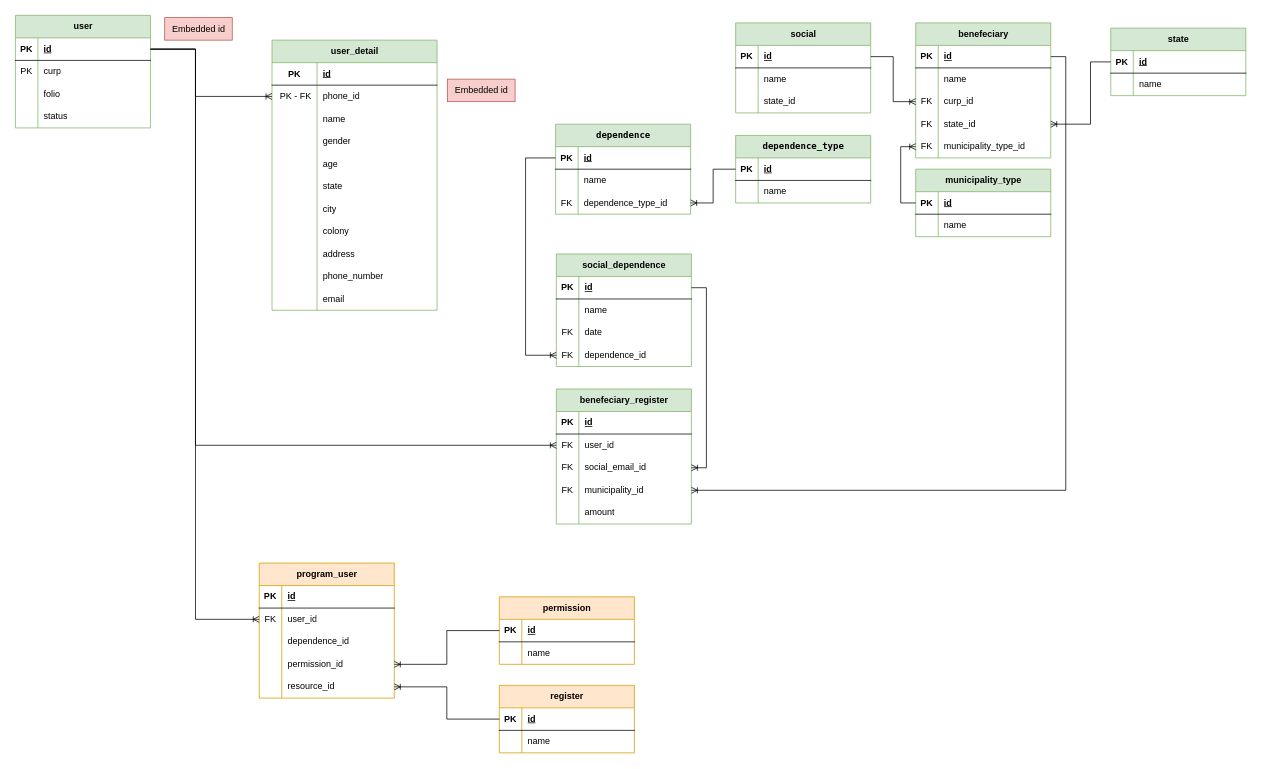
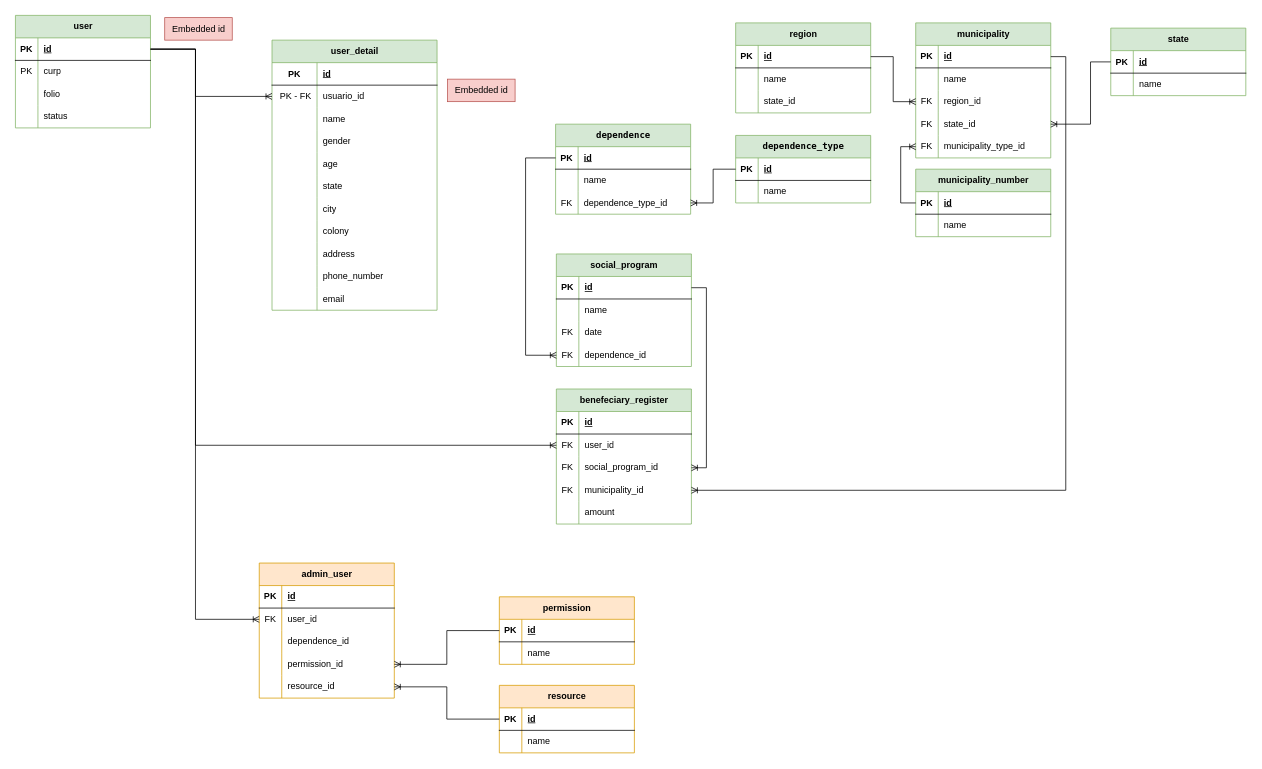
- <mxCell id="51" value="social" style="shape=table;startSize=30;container=1;collapsible=1;childLayout=tableLayout;fixedRows=1;rowLines=0;fontStyle=1;align=center;resizeLast=1;html=1;fillColor=#d5e8d4;strokeColor=#82b366;" vertex="1" parent="1"><mxGeometry x="980" y="30" width="180" height="120" as="geometry" /></mxCell>
+ <mxCell id="51" value="region" style="shape=table;startSize=30;container=1;collapsible=1;childLayout=tableLayout;fixedRows=1;rowLines=0;fontStyle=1;align=center;resizeLast=1;html=1;fillColor=#d5e8d4;strokeColor=#82b366;" vertex="1" parent="1"><mxGeometry x="980" y="30" width="180" height="120" as="geometry" /></mxCell>
- <mxCell id="69" value="benefeciary" style="shape=table;startSize=30;container=1;collapsible=1;childLayout=tableLayout;fixedRows=1;rowLines=0;fontStyle=1;align=center;resizeLast=1;html=1;fillColor=#d5e8d4;strokeColor=#82b366;" vertex="1" parent="1"><mxGeometry x="1220" y="30" width="180" height="180" as="geometry" /></mxCell>
+ <mxCell id="69" value="municipality" style="shape=table;startSize=30;container=1;collapsible=1;childLayout=tableLayout;fixedRows=1;rowLines=0;fontStyle=1;align=center;resizeLast=1;html=1;fillColor=#d5e8d4;strokeColor=#82b366;" vertex="1" parent="1"><mxGeometry x="1220" y="30" width="180" height="180" as="geometry" /></mxCell>
- <mxCell id="22" value="phone_id" style="shape=partialRectangle;connectable=0;fillColor=none;top=0;left=0;bottom=0;right=0;align=left;spacingLeft=6;overflow=hidden;whiteSpace=wrap;html=1;" vertex="1" parent="20"><mxGeometry x="60" width="160" height="30" as="geometry"><mxRectangle width="160" height="30" as="alternateBounds" /></mxGeometry></mxCell>
+ <mxCell id="22" value="usuario_id" style="shape=partialRectangle;connectable=0;fillColor=none;top=0;left=0;bottom=0;right=0;align=left;spacingLeft=6;overflow=hidden;whiteSpace=wrap;html=1;" vertex="1" parent="20"><mxGeometry x="60" width="160" height="30" as="geometry"><mxRectangle width="160" height="30" as="alternateBounds" /></mxGeometry></mxCell>
- <mxCell id="78" value="curp_id" style="shape=partialRectangle;connectable=0;fillColor=none;top=0;left=0;bottom=0;right=0;align=left;spacingLeft=6;overflow=hidden;whiteSpace=wrap;html=1;" vertex="1" parent="76"><mxGeometry x="30" width="150" height="30" as="geometry"><mxRectangle width="150" height="30" as="alternateBounds" /></mxGeometry></mxCell>
+ <mxCell id="78" value="region_id" style="shape=partialRectangle;connectable=0;fillColor=none;top=0;left=0;bottom=0;right=0;align=left;spacingLeft=6;overflow=hidden;whiteSpace=wrap;html=1;" vertex="1" parent="76"><mxGeometry x="30" width="150" height="30" as="geometry"><mxRectangle width="150" height="30" as="alternateBounds" /></mxGeometry></mxCell>
- <mxCell id="85" value="municipality_type" style="shape=table;startSize=30;container=1;collapsible=1;childLayout=tableLayout;fixedRows=1;rowLines=0;fontStyle=1;align=center;resizeLast=1;html=1;fillColor=#d5e8d4;strokeColor=#82b366;" vertex="1" parent="1"><mxGeometry x="1220" y="225" width="180" height="90" as="geometry" /></mxCell>
+ <mxCell id="85" value="municipality_number" style="shape=table;startSize=30;container=1;collapsible=1;childLayout=tableLayout;fixedRows=1;rowLines=0;fontStyle=1;align=center;resizeLast=1;html=1;fillColor=#d5e8d4;strokeColor=#82b366;" vertex="1" parent="1"><mxGeometry x="1220" y="225" width="180" height="90" as="geometry" /></mxCell>
- <mxCell id="109" value="&lt;div aria-label=&quot;Texto traducido: dependence&quot; dir=&quot;ltr&quot; data-ved=&quot;2ahUKEwiZv6aygd2KAxWRKUQIHXRrKzUQ3ewLegQICRAT&quot; style=&quot;text-align:left&quot; id=&quot;tw-target-text&quot; data-placeholder=&quot;Traducción&quot; class=&quot;tw-data-text tw-text-large tw-ta&quot;&gt;&lt;span class=&quot;Y2IQFc&quot; lang=&quot;en&quot;&gt;&lt;font&gt;social_dependence&lt;/font&gt;&lt;/span&gt;&lt;/div&gt;" style="shape=table;startSize=30;container=1;collapsible=1;childLayout=tableLayout;fixedRows=1;rowLines=0;fontStyle=1;align=center;resizeLast=1;html=1;fontFamily=Helvetica;fillColor=#d5e8d4;strokeColor=#82b366;" vertex="1" parent="1"><mxGeometry x="741" y="338" width="180" height="150" as="geometry" /></mxCell>
+ <mxCell id="109" value="&lt;div aria-label=&quot;Texto traducido: dependence&quot; dir=&quot;ltr&quot; data-ved=&quot;2ahUKEwiZv6aygd2KAxWRKUQIHXRrKzUQ3ewLegQICRAT&quot; style=&quot;text-align:left&quot; id=&quot;tw-target-text&quot; data-placeholder=&quot;Traducción&quot; class=&quot;tw-data-text tw-text-large tw-ta&quot;&gt;&lt;span class=&quot;Y2IQFc&quot; lang=&quot;en&quot;&gt;&lt;font&gt;social_program&lt;/font&gt;&lt;/span&gt;&lt;/div&gt;" style="shape=table;startSize=30;container=1;collapsible=1;childLayout=tableLayout;fixedRows=1;rowLines=0;fontStyle=1;align=center;resizeLast=1;html=1;fontFamily=Helvetica;fillColor=#d5e8d4;strokeColor=#82b366;" vertex="1" parent="1"><mxGeometry x="741" y="338" width="180" height="150" as="geometry" /></mxCell>
- <mxCell id="131" value="social_email_id" style="shape=partialRectangle;connectable=0;fillColor=none;top=0;left=0;bottom=0;right=0;align=left;spacingLeft=6;overflow=hidden;whiteSpace=wrap;html=1;" vertex="1" parent="129"><mxGeometry x="30" width="150" height="30" as="geometry"><mxRectangle width="150" height="30" as="alternateBounds" /></mxGeometry></mxCell>
+ <mxCell id="131" value="social_program_id" style="shape=partialRectangle;connectable=0;fillColor=none;top=0;left=0;bottom=0;right=0;align=left;spacingLeft=6;overflow=hidden;whiteSpace=wrap;html=1;" vertex="1" parent="129"><mxGeometry x="30" width="150" height="30" as="geometry"><mxRectangle width="150" height="30" as="alternateBounds" /></mxGeometry></mxCell>
- <mxCell id="146" value="program_user" style="shape=table;startSize=30;container=1;collapsible=1;childLayout=tableLayout;fixedRows=1;rowLines=0;fontStyle=1;align=center;resizeLast=1;html=1;fillColor=#ffe6cc;strokeColor=#d79b00;" vertex="1" parent="1"><mxGeometry x="345" y="750" width="180" height="180" as="geometry" /></mxCell>
+ <mxCell id="146" value="admin_user" style="shape=table;startSize=30;container=1;collapsible=1;childLayout=tableLayout;fixedRows=1;rowLines=0;fontStyle=1;align=center;resizeLast=1;html=1;fillColor=#ffe6cc;strokeColor=#d79b00;" vertex="1" parent="1"><mxGeometry x="345" y="750" width="180" height="180" as="geometry" /></mxCell>
- <mxCell id="171" value="register" style="shape=table;startSize=30;container=1;collapsible=1;childLayout=tableLayout;fixedRows=1;rowLines=0;fontStyle=1;align=center;resizeLast=1;html=1;fillColor=#ffe6cc;strokeColor=#d79b00;" vertex="1" parent="1"><mxGeometry x="665" y="913" width="180" height="90" as="geometry" /></mxCell>
+ <mxCell id="171" value="resource" style="shape=table;startSize=30;container=1;collapsible=1;childLayout=tableLayout;fixedRows=1;rowLines=0;fontStyle=1;align=center;resizeLast=1;html=1;fillColor=#ffe6cc;strokeColor=#d79b00;" vertex="1" parent="1"><mxGeometry x="665" y="913" width="180" height="90" as="geometry" /></mxCell>
